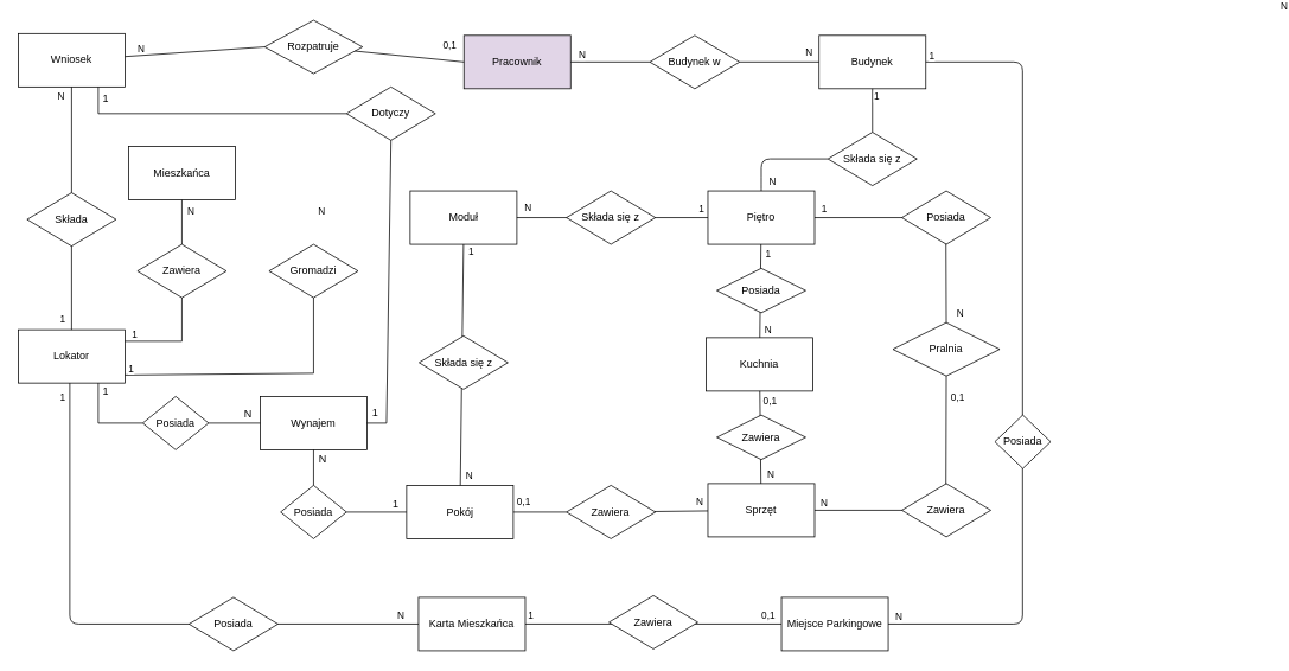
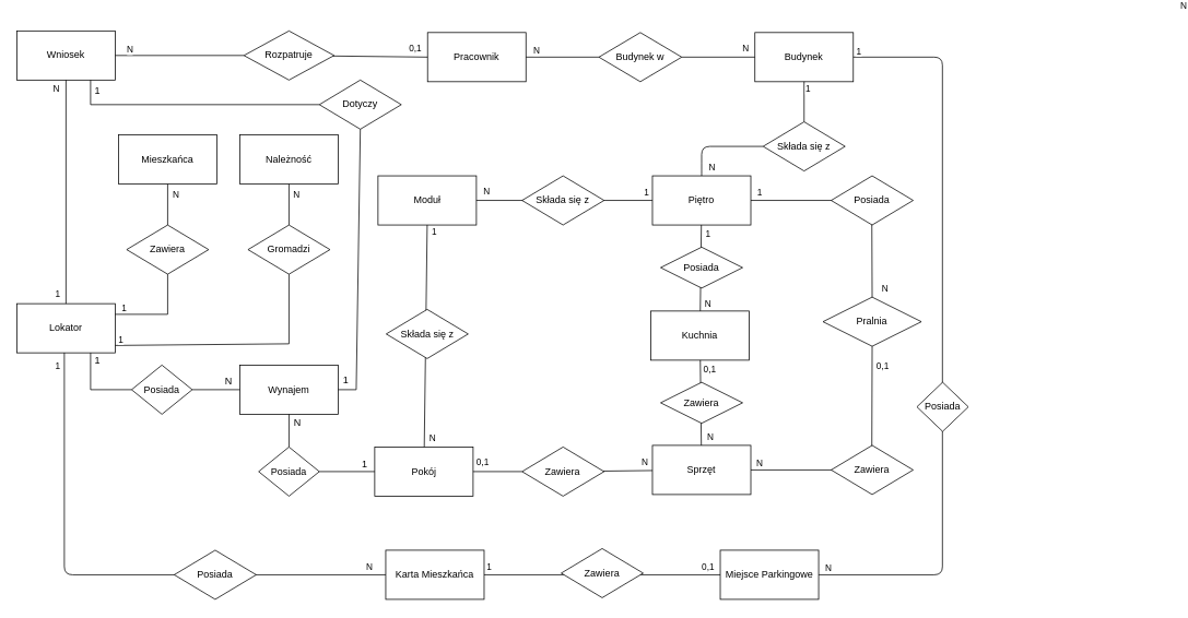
- <mxCell id="46" value="Rozpatruje" style="rhombus;whiteSpace=wrap;html=1;" parent="1" vertex="1"><mxGeometry x="297" y="5" width="110" height="60" as="geometry" /></mxCell>
+ <mxCell id="46" value="Rozpatruje" style="rhombus;whiteSpace=wrap;html=1;" parent="1" vertex="1"><mxGeometry x="297" y="20" width="110" height="60" as="geometry" /></mxCell>
- <mxCell id="21" value="Pracownik" style="rounded=0;whiteSpace=wrap;html=1;fillColor=#e1d5e7;" parent="1" vertex="1"><mxGeometry x="521" y="22" width="120" height="60" as="geometry" /></mxCell>
+ <mxCell id="21" value="Pracownik" style="rounded=0;whiteSpace=wrap;html=1;" parent="1" vertex="1"><mxGeometry x="521" y="22" width="120" height="60" as="geometry" /></mxCell>
+ <mxCell id="26" value="Należność" style="rounded=0;whiteSpace=wrap;html=1;" parent="1" vertex="1"><mxGeometry x="292" y="147" width="120" height="60" as="geometry" /></mxCell>
- <mxCell id="48" value="Składa" style="rhombus;whiteSpace=wrap;html=1;" parent="1" vertex="1"><mxGeometry x="30" y="199" width="100" height="60" as="geometry" /></mxCell>
+ <mxCell id="89" value="" style="endArrow=none;html=1;rounded=0;entryX=0.5;entryY=1;entryDx=0;entryDy=0;exitX=0.5;exitY=0;exitDx=0;exitDy=0;" parent="1" source="74" target="26" edge="1"><mxGeometry width="50" height="50" relative="1" as="geometry"><mxPoint x="323" y="261" as="sourcePoint" /><mxPoint x="323" y="211" as="targetPoint" /></mxGeometry></mxCell>
